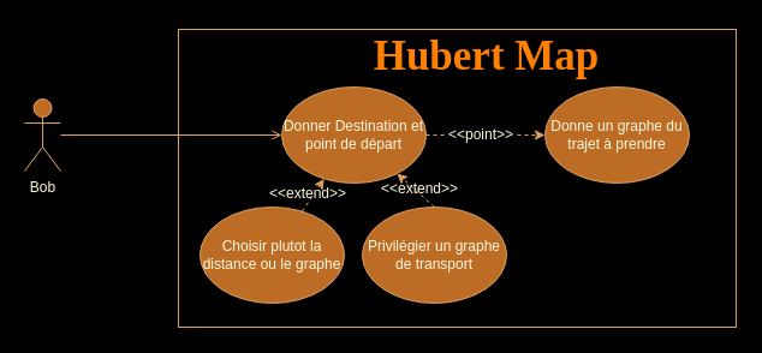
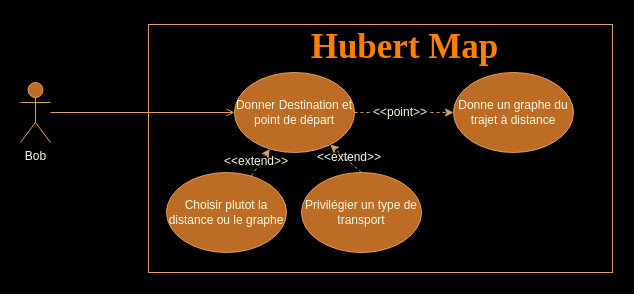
- <mxCell id="10" value="Donne un graphe du trajet à prendre" style="ellipse;whiteSpace=wrap;html=1;fillColor=#BC6C25;strokeColor=#DDA15E;fontColor=#FEFAE0;" parent="1" vertex="1"><mxGeometry x="453" y="72" width="120" height="80" as="geometry" /></mxCell>
+ <mxCell id="10" value="Donne un graphe du trajet à distance" style="ellipse;whiteSpace=wrap;html=1;fillColor=#BC6C25;strokeColor=#DDA15E;fontColor=#FEFAE0;" parent="1" vertex="1"><mxGeometry x="453" y="72" width="120" height="80" as="geometry" /></mxCell>
- <mxCell id="6" value="Privilégier un graphe de transport" style="ellipse;whiteSpace=wrap;html=1;fillColor=#BC6C25;strokeColor=#DDA15E;fontColor=#FEFAE0;" parent="1" vertex="1"><mxGeometry x="301" y="172" width="120" height="80" as="geometry" /></mxCell>
+ <mxCell id="6" value="Privilégier un type de transport" style="ellipse;whiteSpace=wrap;html=1;fillColor=#BC6C25;strokeColor=#DDA15E;fontColor=#FEFAE0;" parent="1" vertex="1"><mxGeometry x="301" y="172" width="120" height="80" as="geometry" /></mxCell>
